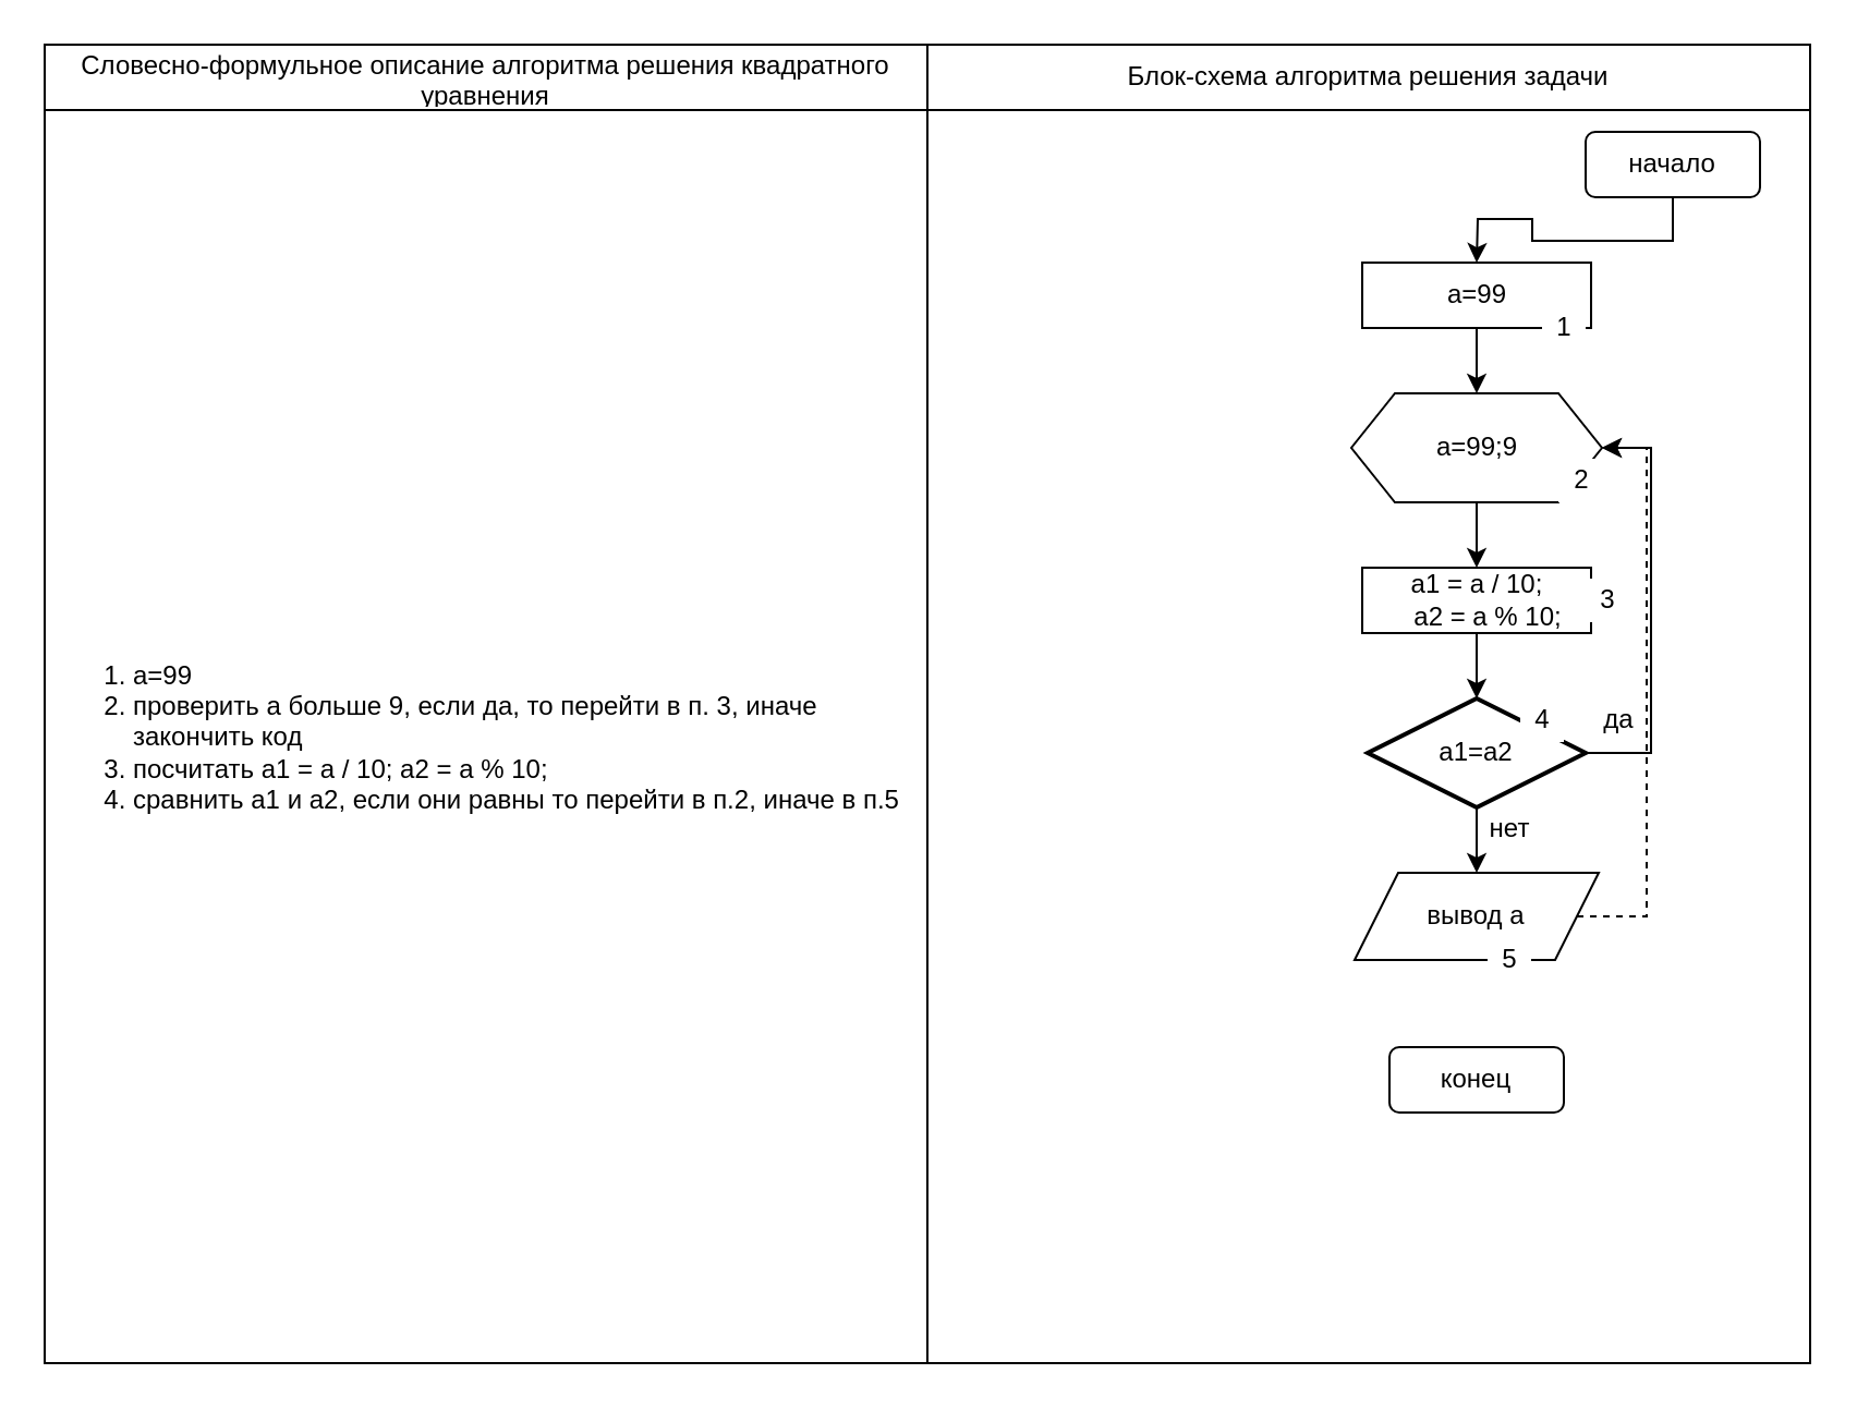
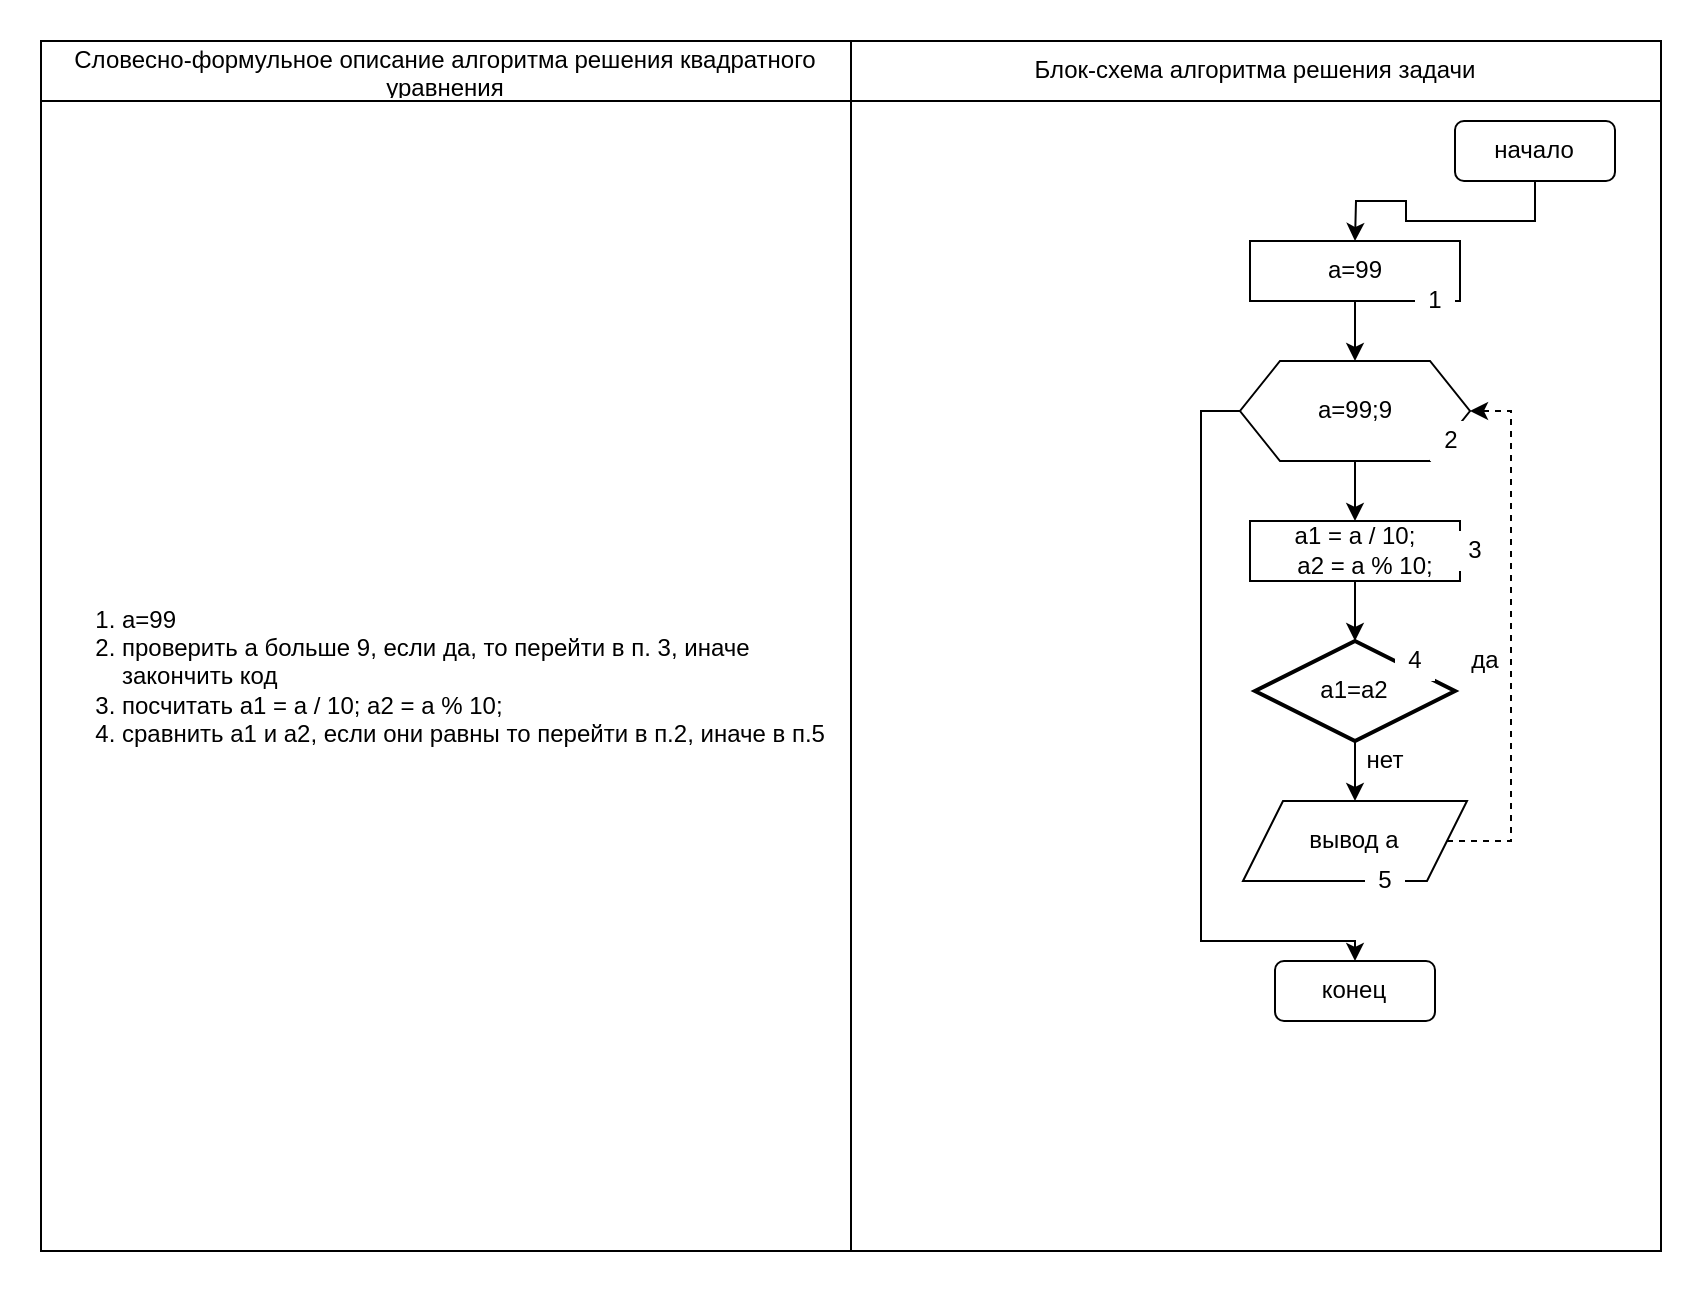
- <mxCell id="18" style="edgeStyle=orthogonalEdgeStyle;rounded=0;orthogonalLoop=1;jettySize=auto;html=1;exitX=1;exitY=0.5;exitDx=0;exitDy=0;exitPerimeter=0;entryX=1;entryY=0.5;entryDx=0;entryDy=0;" edge="1" parent="1" source="20" target="15"><mxGeometry relative="1" as="geometry"><Array as="points"><mxPoint x="757" y="345" /><mxPoint x="757" y="205" /></Array></mxGeometry></mxCell>
+ <mxCell id="14" style="edgeStyle=orthogonalEdgeStyle;rounded=0;orthogonalLoop=1;jettySize=auto;html=1;exitX=0;exitY=0.5;exitDx=0;exitDy=0;entryX=0.5;entryY=0;entryDx=0;entryDy=0;" edge="1" parent="1" source="15" target="25"><mxGeometry relative="1" as="geometry"><Array as="points"><mxPoint x="600" y="205" /><mxPoint x="600" y="470" /><mxPoint x="677" y="470" /></Array></mxGeometry></mxCell>
